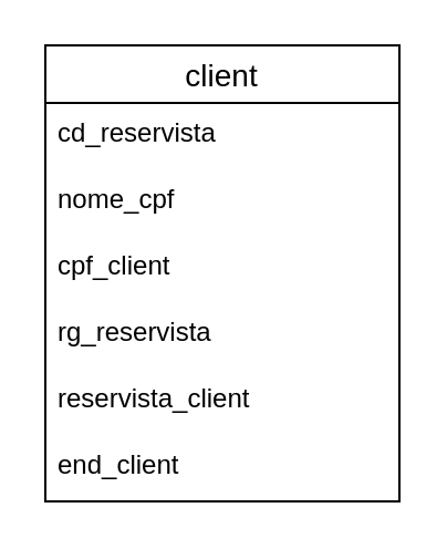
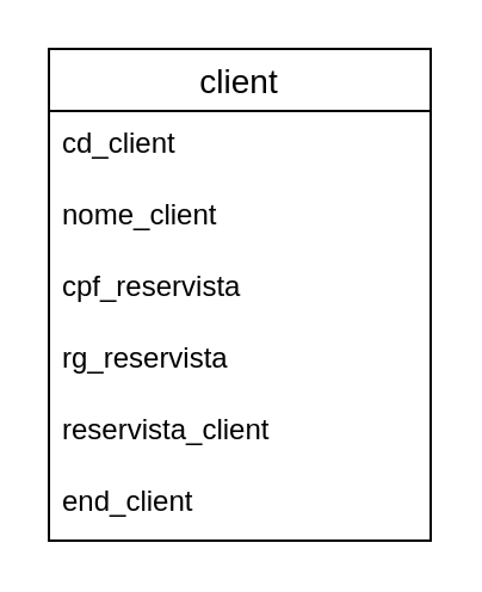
- <mxCell id="3" value="cd_reservista" style="text;strokeColor=none;fillColor=none;spacingLeft=4;spacingRight=4;overflow=hidden;rotatable=0;points=[[0,0.5],[1,0.5]];portConstraint=eastwest;fontSize=12;" parent="2" vertex="1"><mxGeometry y="26" width="160" height="30" as="geometry" /></mxCell>
+ <mxCell id="3" value="cd_client" style="text;strokeColor=none;fillColor=none;spacingLeft=4;spacingRight=4;overflow=hidden;rotatable=0;points=[[0,0.5],[1,0.5]];portConstraint=eastwest;fontSize=12;" parent="2" vertex="1"><mxGeometry y="26" width="160" height="30" as="geometry" /></mxCell>
- <mxCell id="4" value="nome_cpf" style="text;strokeColor=none;fillColor=none;spacingLeft=4;spacingRight=4;overflow=hidden;rotatable=0;points=[[0,0.5],[1,0.5]];portConstraint=eastwest;fontSize=12;" parent="2" vertex="1"><mxGeometry y="56" width="160" height="30" as="geometry" /></mxCell>
+ <mxCell id="4" value="nome_client" style="text;strokeColor=none;fillColor=none;spacingLeft=4;spacingRight=4;overflow=hidden;rotatable=0;points=[[0,0.5],[1,0.5]];portConstraint=eastwest;fontSize=12;" parent="2" vertex="1"><mxGeometry y="56" width="160" height="30" as="geometry" /></mxCell>
- <mxCell id="5" value="cpf_client" style="text;strokeColor=none;fillColor=none;spacingLeft=4;spacingRight=4;overflow=hidden;rotatable=0;points=[[0,0.5],[1,0.5]];portConstraint=eastwest;fontSize=12;" parent="2" vertex="1"><mxGeometry y="86" width="160" height="30" as="geometry" /></mxCell>
+ <mxCell id="5" value="cpf_reservista" style="text;strokeColor=none;fillColor=none;spacingLeft=4;spacingRight=4;overflow=hidden;rotatable=0;points=[[0,0.5],[1,0.5]];portConstraint=eastwest;fontSize=12;" parent="2" vertex="1"><mxGeometry y="86" width="160" height="30" as="geometry" /></mxCell>
